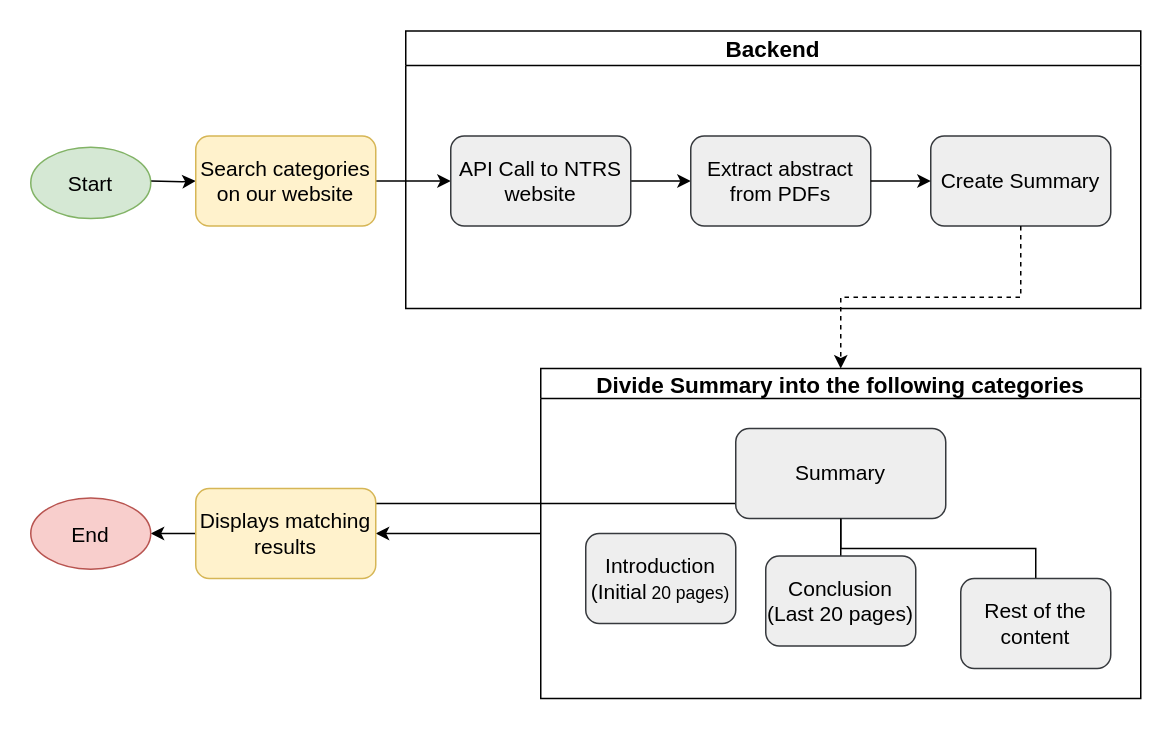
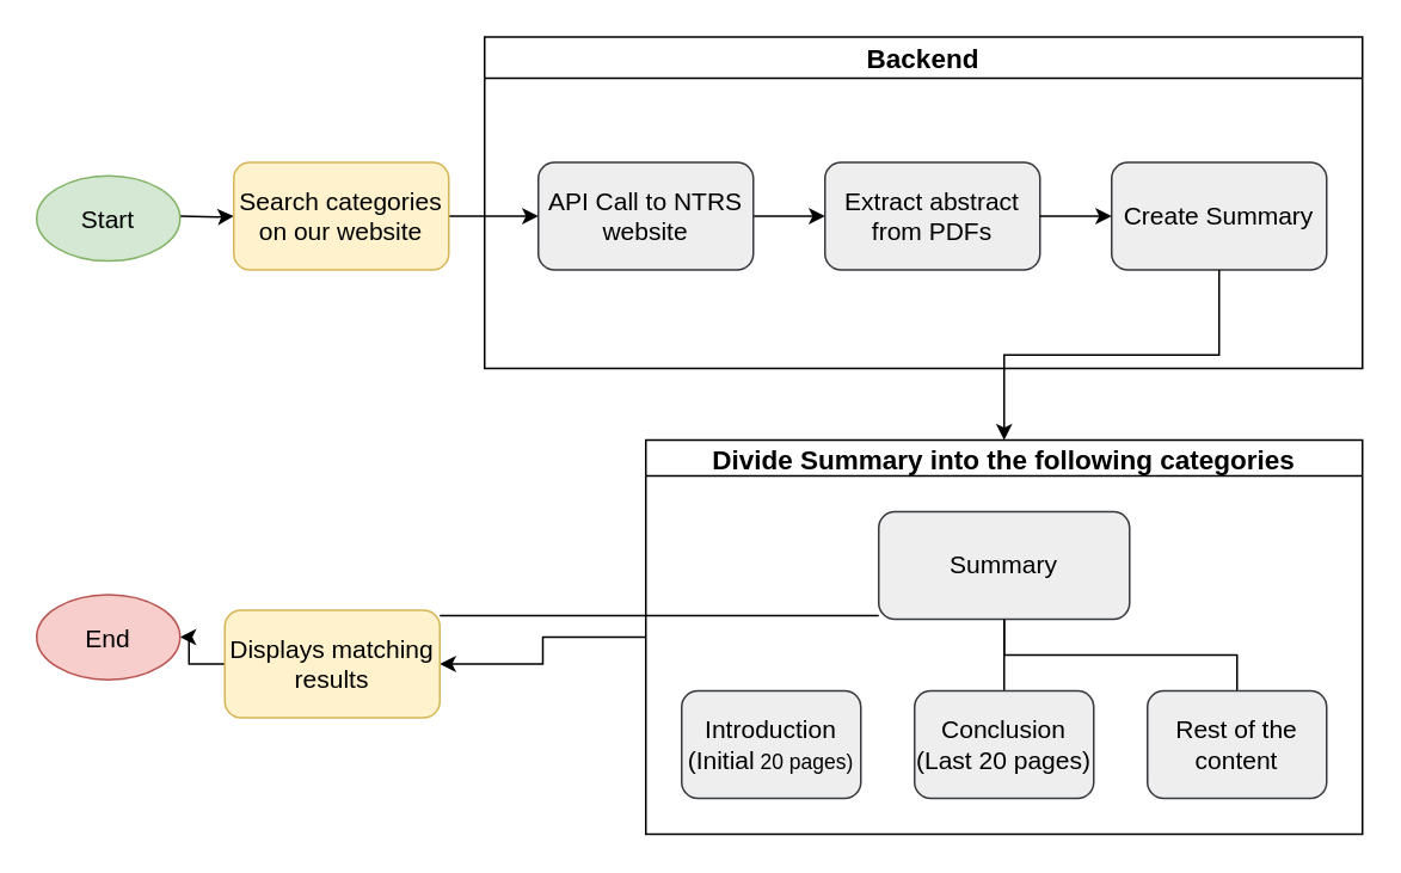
- <mxCell id="22" value="" style="edgeStyle=orthogonalEdgeStyle;rounded=0;orthogonalLoop=1;jettySize=auto;html=1;fontSize=14;entryX=0.5;entryY=0;entryDx=0;entryDy=0;dashed=1;" edge="1" parent="1" source="9" target="14"><mxGeometry relative="1" as="geometry"><mxPoint x="680" y="245" as="targetPoint" /></mxGeometry></mxCell>
+ <mxCell id="22" value="" style="edgeStyle=orthogonalEdgeStyle;rounded=0;orthogonalLoop=1;jettySize=auto;html=1;fontSize=14;entryX=0.5;entryY=0;entryDx=0;entryDy=0;" edge="1" parent="1" source="9" target="14"><mxGeometry relative="1" as="geometry"><mxPoint x="680" y="245" as="targetPoint" /></mxGeometry></mxCell>
- <mxCell id="24" value="Displays matching results" style="rounded=1;whiteSpace=wrap;html=1;shadow=0;fontSize=14;fillColor=#fff2cc;strokeColor=#d6b656;" vertex="1" parent="1"><mxGeometry x="130" y="325" width="120" height="60" as="geometry" /></mxCell>
+ <mxCell id="24" value="Displays matching results" style="rounded=1;whiteSpace=wrap;html=1;shadow=0;fontSize=14;fillColor=#fff2cc;strokeColor=#d6b656;" vertex="1" parent="1"><mxGeometry x="125" y="340" width="120" height="60" as="geometry" /></mxCell>
- <mxCell id="18" value="Introduction&lt;br&gt;(Initial&lt;span style=&quot;font-size: 11.667px;&quot;&gt;&amp;nbsp;20 pages)&lt;/span&gt;" style="whiteSpace=wrap;html=1;align=center;verticalAlign=middle;treeFolding=1;treeMoving=1;newEdgeStyle={&quot;edgeStyle&quot;:&quot;elbowEdgeStyle&quot;,&quot;startArrow&quot;:&quot;none&quot;,&quot;endArrow&quot;:&quot;none&quot;};rounded=1;shadow=0;fontSize=14;fillColor=#eeeeee;strokeColor=#36393d;" vertex="1" parent="14"><mxGeometry x="30" y="110" width="100" height="60" as="geometry" /></mxCell>
+ <mxCell id="18" value="Introduction&lt;br&gt;(Initial&lt;span style=&quot;font-size: 11.667px;&quot;&gt;&amp;nbsp;20 pages)&lt;/span&gt;" style="whiteSpace=wrap;html=1;align=center;verticalAlign=middle;treeFolding=1;treeMoving=1;newEdgeStyle={&quot;edgeStyle&quot;:&quot;elbowEdgeStyle&quot;,&quot;startArrow&quot;:&quot;none&quot;,&quot;endArrow&quot;:&quot;none&quot;};rounded=1;shadow=0;fontSize=14;fillColor=#eeeeee;strokeColor=#36393d;" vertex="1" parent="14"><mxGeometry x="20" y="140" width="100" height="60" as="geometry" /></mxCell>
- <mxCell id="19" value="Conclusion&lt;br&gt;(Last 20 pages)" style="whiteSpace=wrap;html=1;align=center;verticalAlign=middle;treeFolding=1;treeMoving=1;newEdgeStyle={&quot;edgeStyle&quot;:&quot;elbowEdgeStyle&quot;,&quot;startArrow&quot;:&quot;none&quot;,&quot;endArrow&quot;:&quot;none&quot;};rounded=1;shadow=0;fontSize=14;fillColor=#eeeeee;strokeColor=#36393d;" vertex="1" parent="14"><mxGeometry x="150" y="125" width="100" height="60" as="geometry" /></mxCell>
+ <mxCell id="19" value="Conclusion&lt;br&gt;(Last 20 pages)" style="whiteSpace=wrap;html=1;align=center;verticalAlign=middle;treeFolding=1;treeMoving=1;newEdgeStyle={&quot;edgeStyle&quot;:&quot;elbowEdgeStyle&quot;,&quot;startArrow&quot;:&quot;none&quot;,&quot;endArrow&quot;:&quot;none&quot;};rounded=1;shadow=0;fontSize=14;fillColor=#eeeeee;strokeColor=#36393d;" vertex="1" parent="14"><mxGeometry x="150" y="140" width="100" height="60" as="geometry" /></mxCell>
